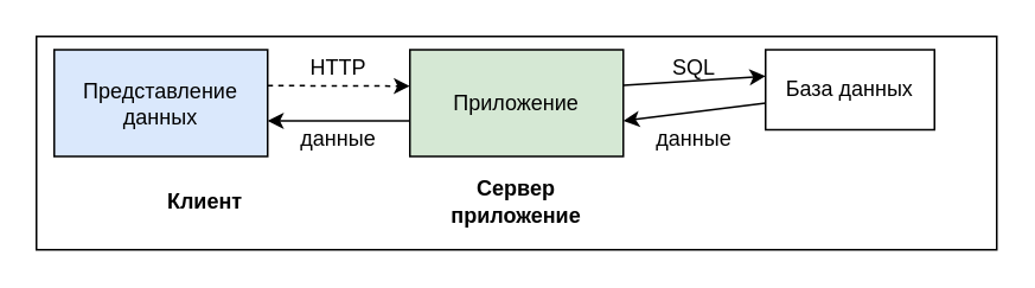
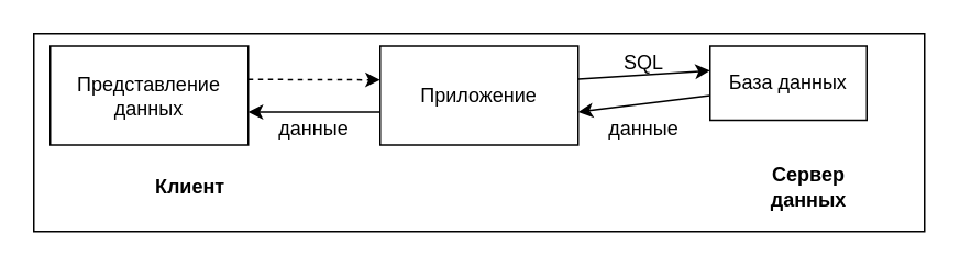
- <mxCell id="12" value="HTTP" style="text;html=1;align=center;verticalAlign=middle;whiteSpace=wrap;rounded=0;" vertex="1" parent="1"><mxGeometry x="160" y="27.5" width="60" height="20" as="geometry" /></mxCell>
- <mxCell id="3" value="Представление данных" style="rounded=0;whiteSpace=wrap;html=1;fillColor=#dae8fc;" vertex="1" parent="1"><mxGeometry x="30" y="27.5" width="120" height="60" as="geometry" /></mxCell>
+ <mxCell id="3" value="Представление данных" style="rounded=0;whiteSpace=wrap;html=1;" vertex="1" parent="1"><mxGeometry x="30" y="27.5" width="120" height="60" as="geometry" /></mxCell>
- <mxCell id="4" value="Приложение" style="rounded=0;whiteSpace=wrap;html=1;fillColor=#d5e8d4;" vertex="1" parent="1"><mxGeometry x="230" y="27.5" width="120" height="60" as="geometry" /></mxCell>
+ <mxCell id="4" value="Приложение" style="rounded=0;whiteSpace=wrap;html=1;" vertex="1" parent="1"><mxGeometry x="230" y="27.5" width="120" height="60" as="geometry" /></mxCell>
- <mxCell id="15" value="&lt;b&gt;Сервер приложение&lt;/b&gt;" style="text;html=1;align=center;verticalAlign=middle;whiteSpace=wrap;rounded=0;" vertex="1" parent="1"><mxGeometry x="245" y="92.5" width="90" height="40" as="geometry" /></mxCell>
+ <mxCell id="16" value="&lt;b&gt;Сервер данных&lt;/b&gt;" style="text;html=1;align=center;verticalAlign=middle;whiteSpace=wrap;rounded=0;" vertex="1" parent="1"><mxGeometry x="455" y="92.5" width="70" height="40" as="geometry" /></mxCell>
